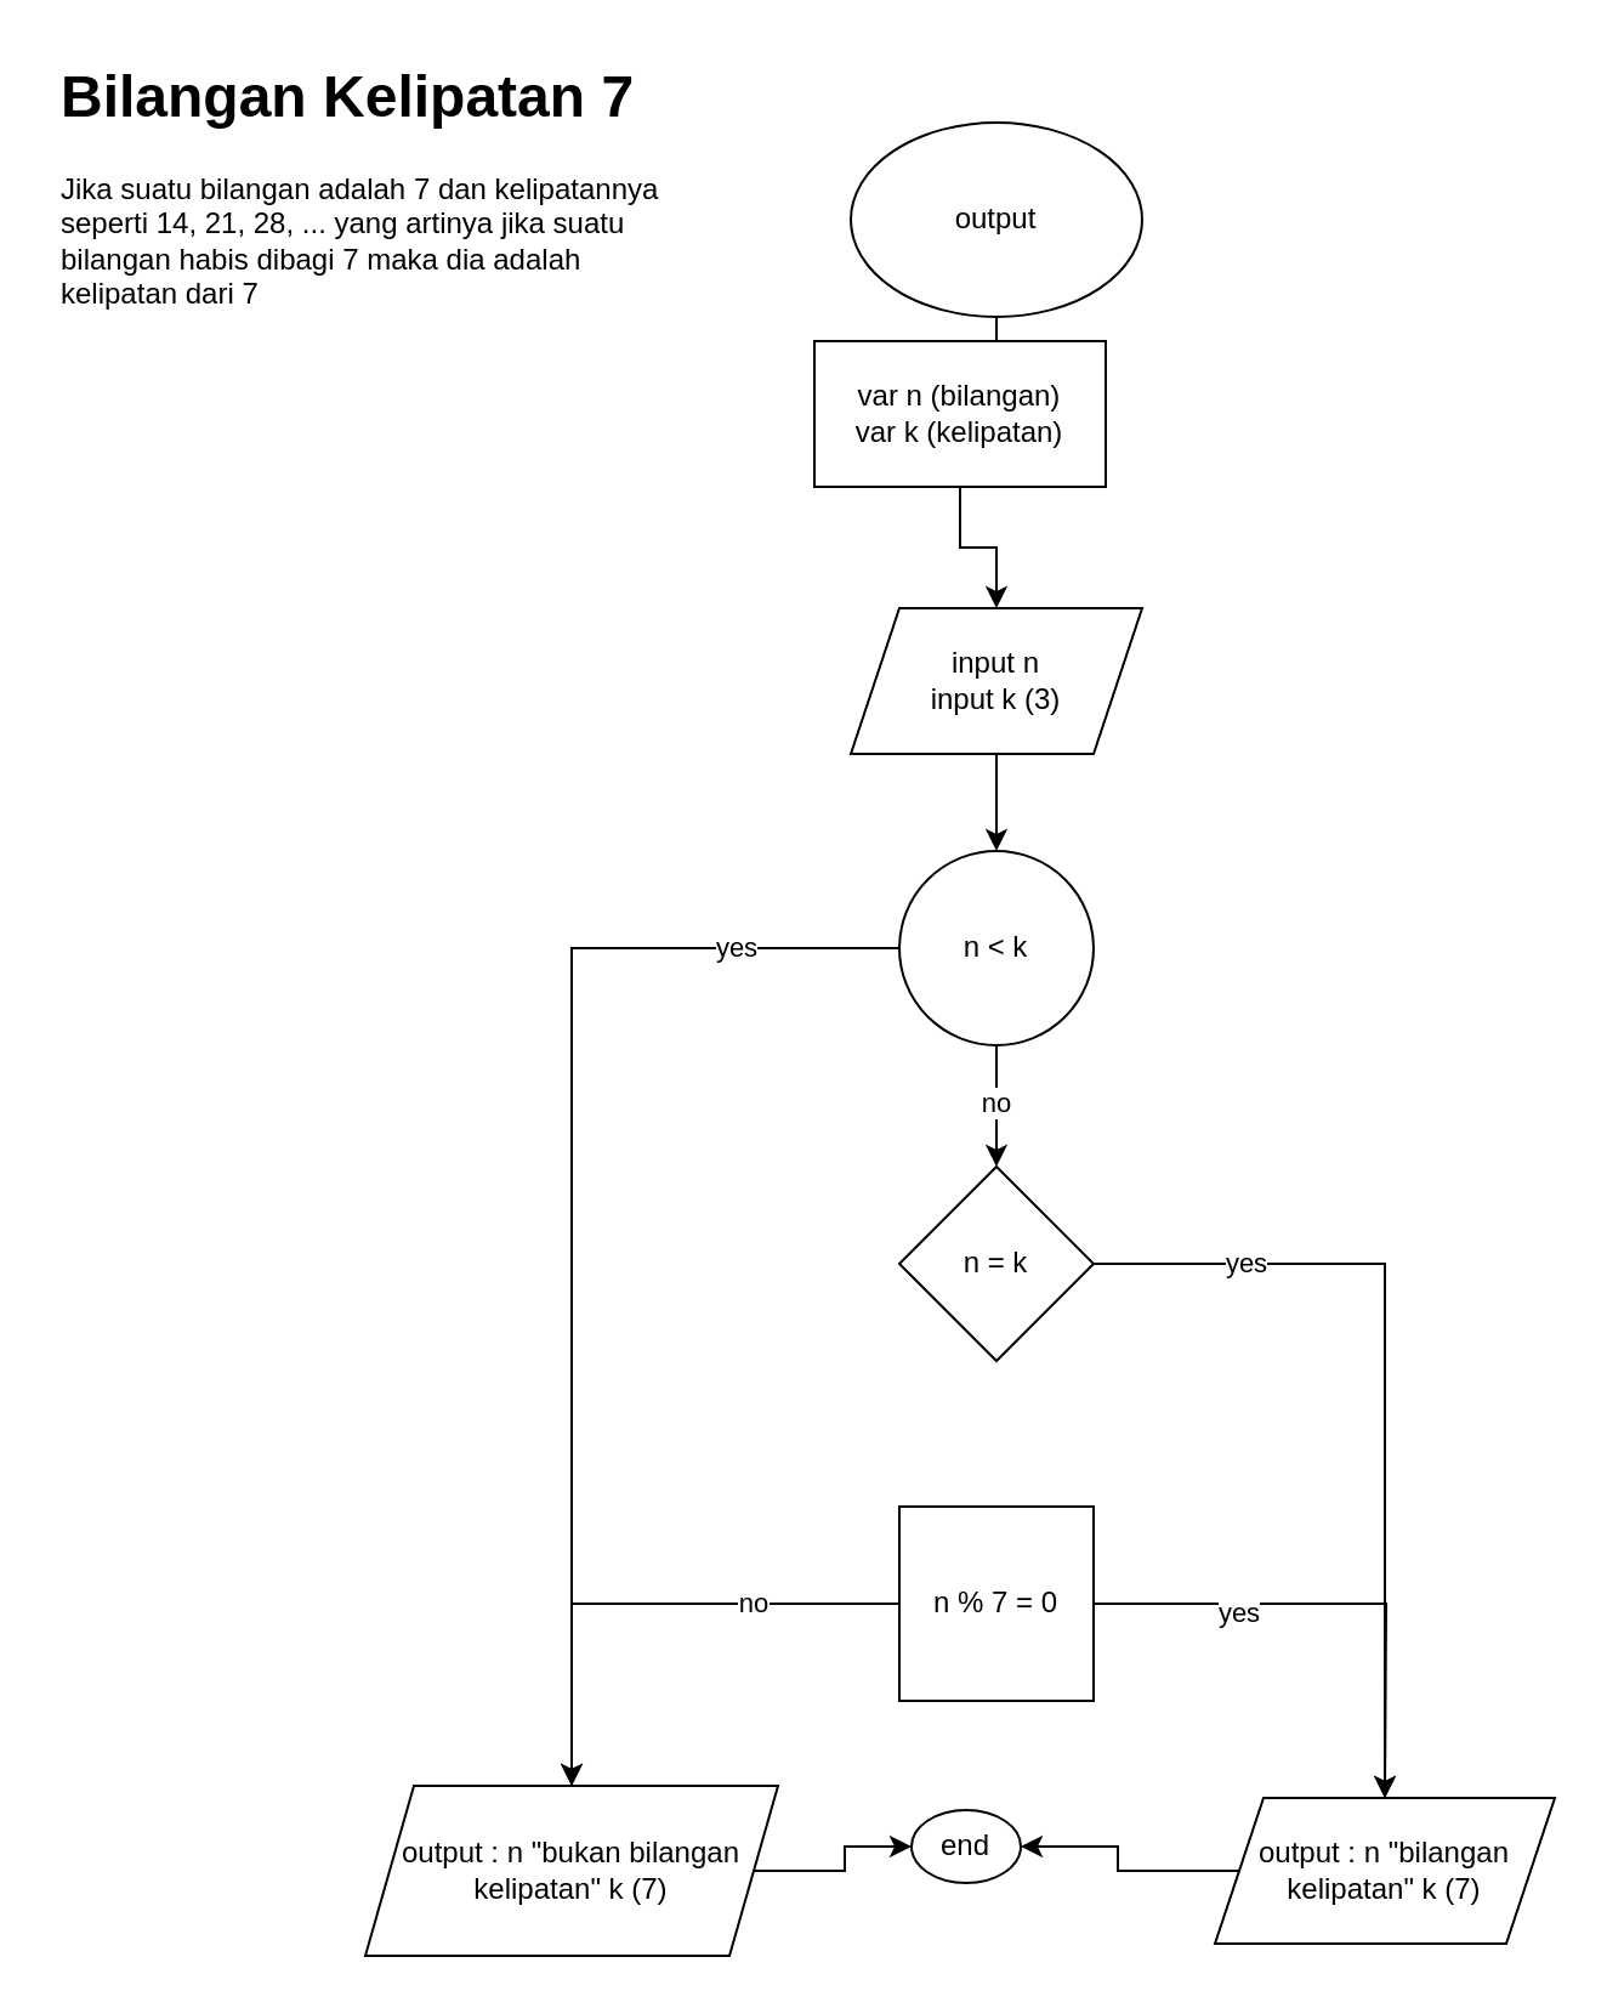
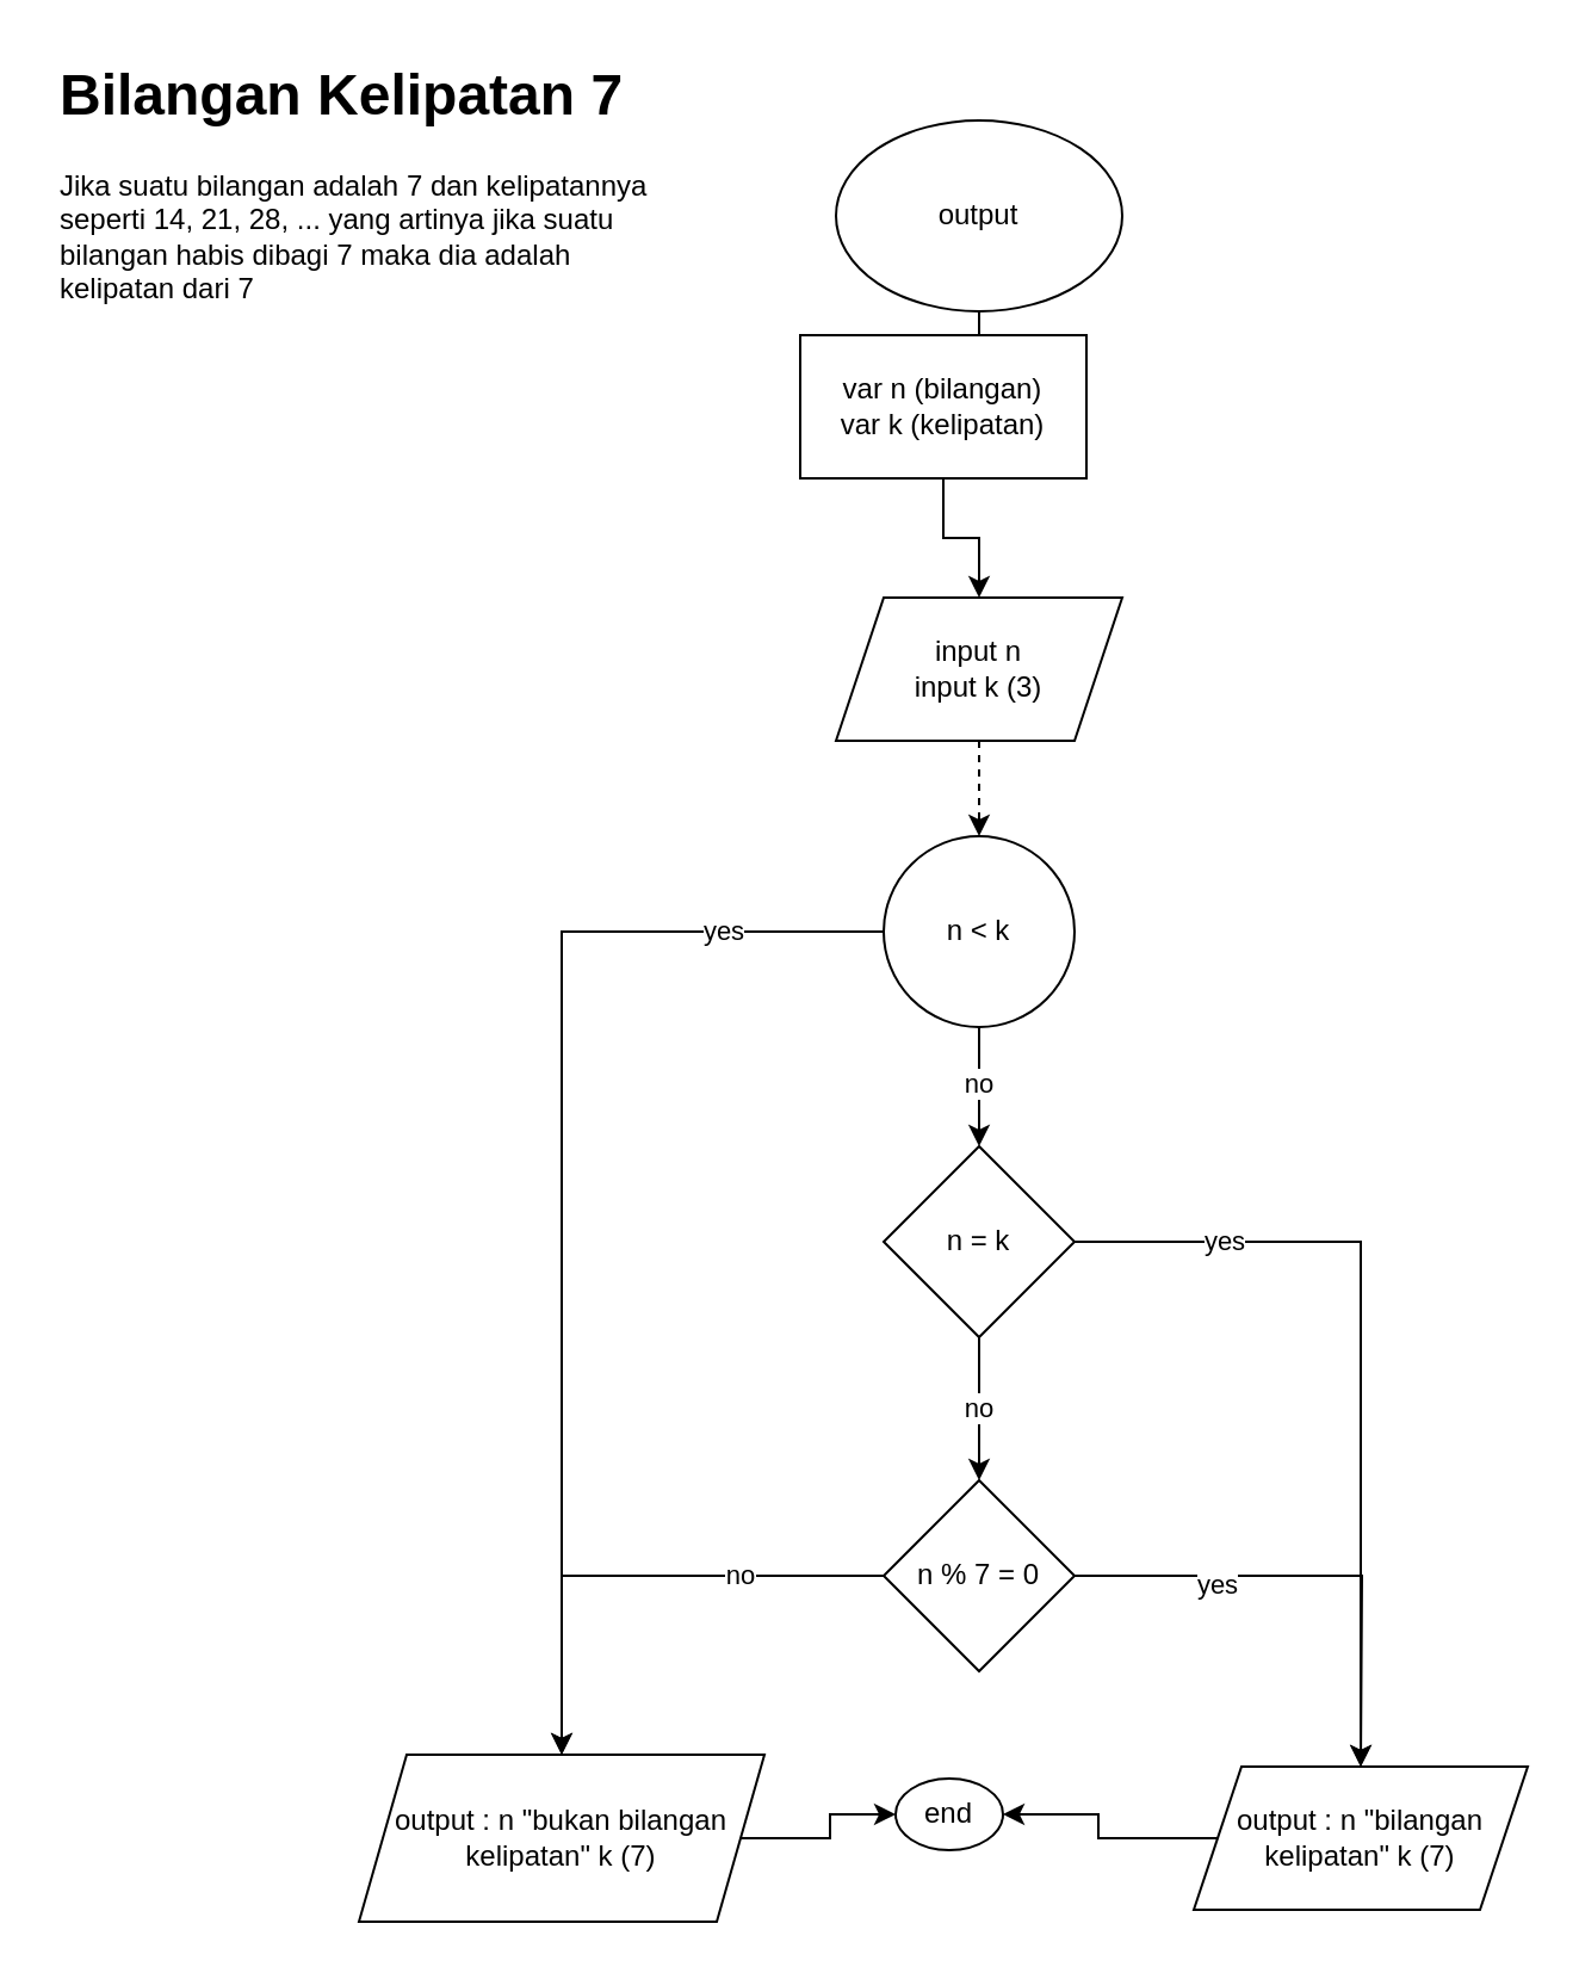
- <mxCell id="7" value="" style="edgeStyle=orthogonalEdgeStyle;rounded=0;orthogonalLoop=1;jettySize=auto;html=1;" edge="1" parent="1" source="8" target="13"><mxGeometry relative="1" as="geometry" /></mxCell>
+ <mxCell id="7" value="" style="edgeStyle=orthogonalEdgeStyle;rounded=0;orthogonalLoop=1;jettySize=auto;html=1;dashed=1;" edge="1" parent="1" source="8" target="13"><mxGeometry relative="1" as="geometry" /></mxCell>
+ <mxCell id="14" value="" style="edgeStyle=orthogonalEdgeStyle;rounded=0;orthogonalLoop=1;jettySize=auto;html=1;" edge="1" parent="1" source="18" target="23"><mxGeometry relative="1" as="geometry" /></mxCell>
+ <mxCell id="15" value="no" style="edgeLabel;html=1;align=center;verticalAlign=middle;resizable=0;points=[];" vertex="1" connectable="0" parent="14"><mxGeometry x="-0.05" y="-1" relative="1" as="geometry"><mxPoint as="offset" /></mxGeometry></mxCell>
- <mxCell id="23" value="n % 7 = 0" style="whiteSpace=wrap;html=1;rounded=0;" vertex="1" parent="1"><mxGeometry x="370" y="620" width="80" height="80" as="geometry" /></mxCell>
+ <mxCell id="23" value="n % 7 = 0" style="rhombus;whiteSpace=wrap;html=1;" vertex="1" parent="1"><mxGeometry x="370" y="620" width="80" height="80" as="geometry" /></mxCell>
